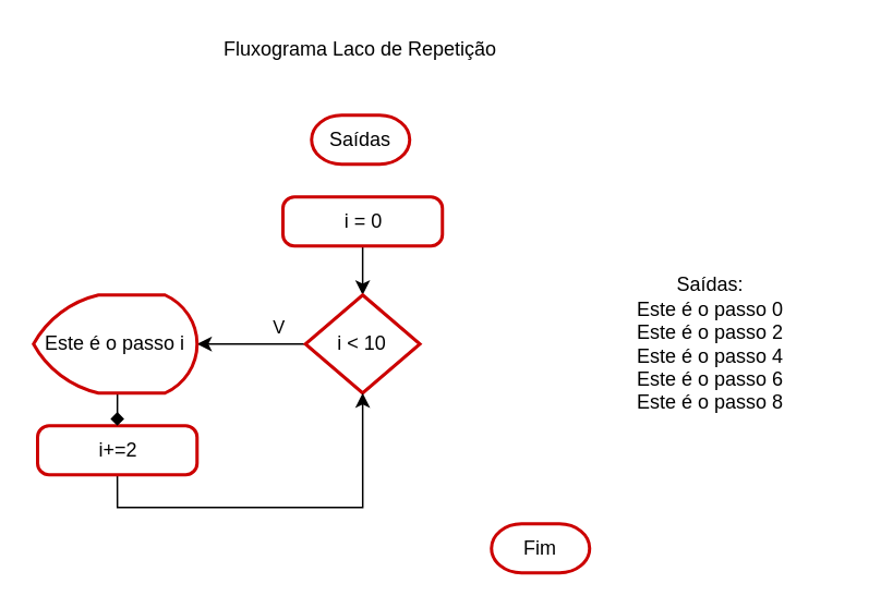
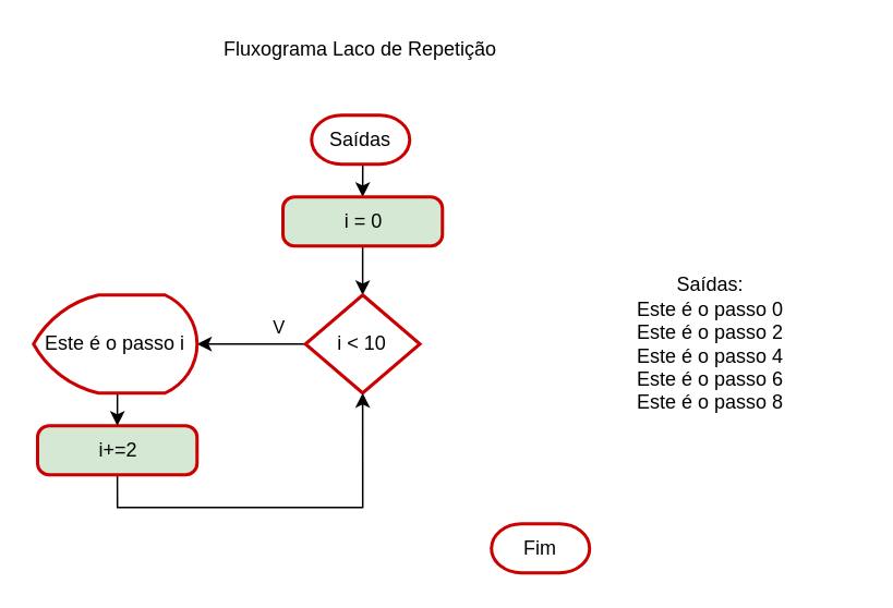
+ <mxCell id="3" style="edgeStyle=orthogonalEdgeStyle;rounded=0;orthogonalLoop=1;jettySize=auto;html=1;exitX=0.5;exitY=1;exitDx=0;exitDy=0;exitPerimeter=0;entryX=0.5;entryY=0;entryDx=0;entryDy=0;" edge="1" parent="1" source="4" target="7"><mxGeometry relative="1" as="geometry" /></mxCell>
- <mxCell id="7" value="i = 0" style="rounded=1;whiteSpace=wrap;html=1;absoluteArcSize=1;arcSize=14;strokeWidth=2;strokeColor=#CC0000;" vertex="1" parent="1"><mxGeometry x="172.5" y="120" width="97.5" height="30" as="geometry" /></mxCell>
+ <mxCell id="7" value="i = 0" style="rounded=1;whiteSpace=wrap;html=1;absoluteArcSize=1;arcSize=14;strokeWidth=2;strokeColor=#CC0000;fillColor=#d5e8d4;" vertex="1" parent="1"><mxGeometry x="172.5" y="120" width="97.5" height="30" as="geometry" /></mxCell>
- <mxCell id="12" style="edgeStyle=orthogonalEdgeStyle;rounded=0;orthogonalLoop=1;jettySize=auto;html=1;exitX=0.5;exitY=1;exitDx=0;exitDy=0;exitPerimeter=0;entryX=0.5;entryY=0;entryDx=0;entryDy=0;endArrow=diamond;" edge="1" parent="1" source="13" target="11"><mxGeometry relative="1" as="geometry" /></mxCell>
+ <mxCell id="12" style="edgeStyle=orthogonalEdgeStyle;rounded=0;orthogonalLoop=1;jettySize=auto;html=1;exitX=0.5;exitY=1;exitDx=0;exitDy=0;exitPerimeter=0;entryX=0.5;entryY=0;entryDx=0;entryDy=0;" edge="1" parent="1" source="13" target="11"><mxGeometry relative="1" as="geometry" /></mxCell>
- <mxCell id="11" value="i+=2" style="rounded=1;whiteSpace=wrap;html=1;absoluteArcSize=1;arcSize=14;strokeWidth=2;strokeColor=#CC0000;" vertex="1" parent="1"><mxGeometry x="22.5" y="260" width="97.5" height="30" as="geometry" /></mxCell>
+ <mxCell id="11" value="i+=2" style="rounded=1;whiteSpace=wrap;html=1;absoluteArcSize=1;arcSize=14;strokeWidth=2;strokeColor=#CC0000;fillColor=#d5e8d4;" vertex="1" parent="1"><mxGeometry x="22.5" y="260" width="97.5" height="30" as="geometry" /></mxCell>
